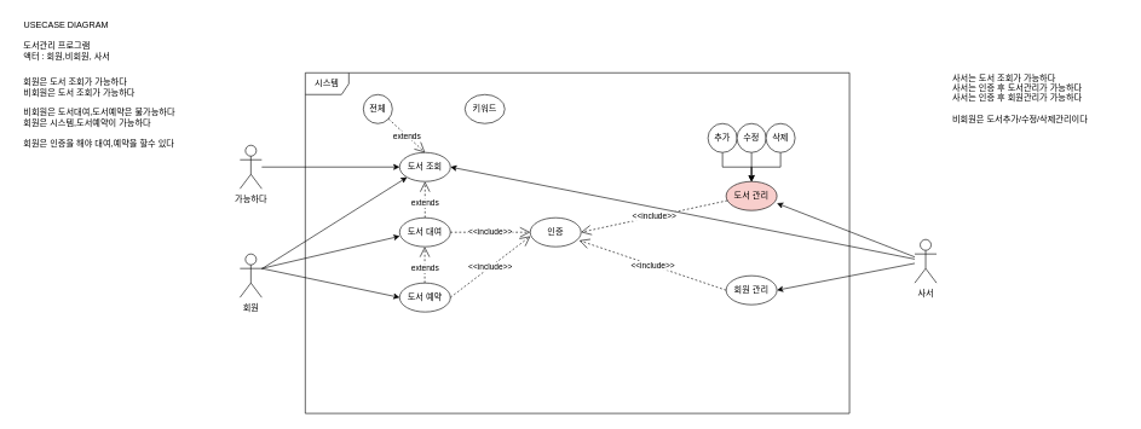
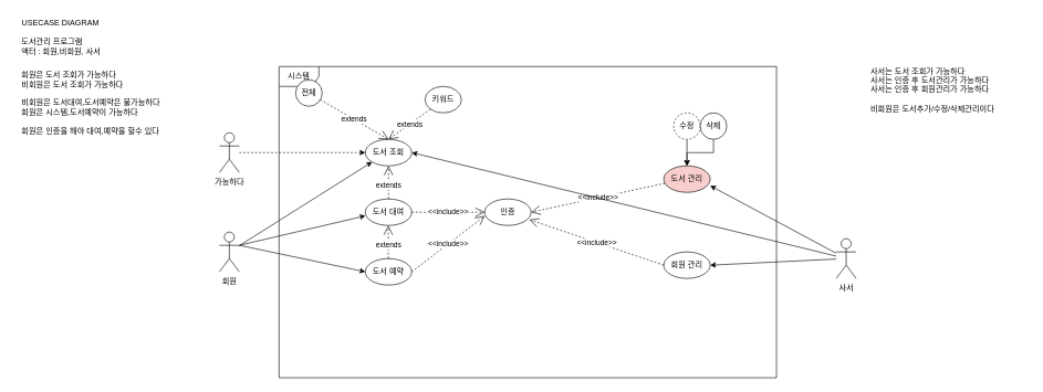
- <mxCell id="34" value="전체" style="ellipse;whiteSpace=wrap;html=1;" parent="1" vertex="1"><mxGeometry x="500" y="130" width="40" height="40" as="geometry" /></mxCell>
+ <mxCell id="34" value="전체" style="ellipse;whiteSpace=wrap;html=1;" parent="1" vertex="1"><mxGeometry x="445" y="120" width="40" height="40" as="geometry" /></mxCell>
+ <mxCell id="36" value="extends" style="endArrow=open;endSize=12;dashed=1;html=1;rounded=0;entryX=0.5;entryY=0;entryDx=0;entryDy=0;exitX=0;exitY=1;exitDx=0;exitDy=0;" parent="1" source="33" target="8" edge="1"><mxGeometry width="160" relative="1" as="geometry"><mxPoint x="561.971" y="176.022" as="sourcePoint" /><mxPoint x="595" y="220" as="targetPoint" /></mxGeometry></mxCell>
- <mxCell id="28" value="추가" style="ellipse;whiteSpace=wrap;html=1;" parent="1" vertex="1"><mxGeometry x="975" y="170" width="40" height="40" as="geometry" /></mxCell>
- <mxCell id="30" value="수정" style="ellipse;whiteSpace=wrap;html=1;" parent="1" vertex="1"><mxGeometry x="1015" y="170" width="40" height="40" as="geometry" /></mxCell>
+ <mxCell id="30" value="수정" style="ellipse;whiteSpace=wrap;html=1;dashed=1;" parent="1" vertex="1"><mxGeometry x="1015" y="170" width="40" height="40" as="geometry" /></mxCell>
- <mxCell id="11" value="" style="endArrow=classic;html=1;rounded=0;entryX=0;entryY=0.5;entryDx=0;entryDy=0;" parent="1" source="6" target="8" edge="1"><mxGeometry width="50" height="50" relative="1" as="geometry"><mxPoint x="670" y="330" as="sourcePoint" /><mxPoint x="720" y="280" as="targetPoint" /></mxGeometry></mxCell>
+ <mxCell id="11" value="" style="endArrow=classic;html=1;rounded=0;entryX=0;entryY=0.5;entryDx=0;entryDy=0;dashed=1;" parent="1" source="6" target="8" edge="1"><mxGeometry width="50" height="50" relative="1" as="geometry"><mxPoint x="670" y="330" as="sourcePoint" /><mxPoint x="720" y="280" as="targetPoint" /></mxGeometry></mxCell>
- <mxCell id="27" value="" style="edgeStyle=orthogonalEdgeStyle;rounded=0;orthogonalLoop=1;jettySize=auto;html=1;" parent="1" source="28" target="19" edge="1"><mxGeometry relative="1" as="geometry" /></mxCell>
- <mxCell id="18" value="사서" style="shape=umlActor;verticalLabelPosition=bottom;verticalAlign=top;html=1;" parent="1" vertex="1"><mxGeometry x="1260" y="330" width="30" height="60" as="geometry" /></mxCell>
+ <mxCell id="18" value="사서" style="shape=umlActor;verticalLabelPosition=bottom;verticalAlign=top;html=1;" parent="1" vertex="1"><mxGeometry x="1260" y="360" width="30" height="60" as="geometry" /></mxCell>
